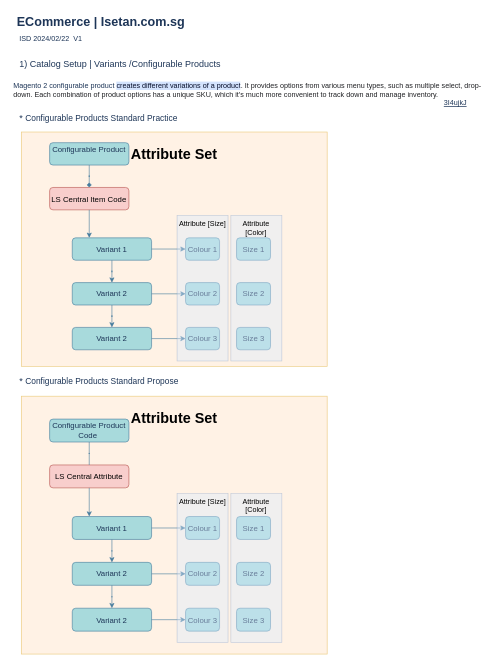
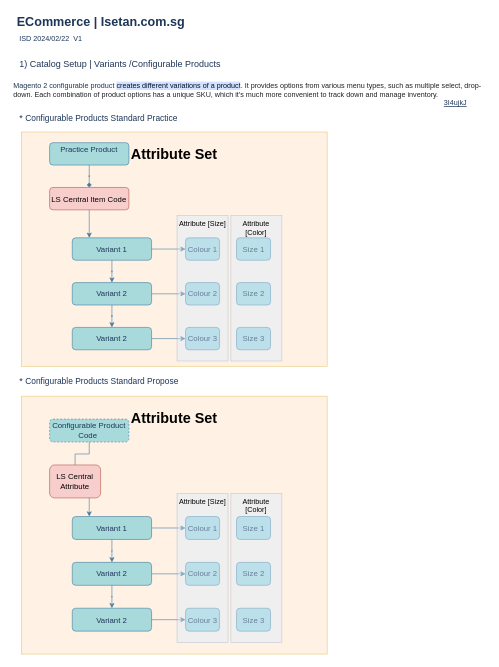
- <mxCell id="11" value="Configurable Product&lt;div&gt;&lt;br/&gt;&lt;/div&gt;" style="rounded=1;whiteSpace=wrap;html=1;labelBackgroundColor=none;fillColor=#A8DADC;fontColor=#1D3557;fontSize=13;strokeColor=#457B9D;" vertex="1" parent="9"><mxGeometry x="47.222" y="37.333" width="132.222" height="37.333" as="geometry" /></mxCell>
+ <mxCell id="11" value="Practice Product&lt;div&gt;&lt;br/&gt;&lt;/div&gt;" style="rounded=1;whiteSpace=wrap;html=1;labelBackgroundColor=none;fillColor=#A8DADC;fontColor=#1D3557;fontSize=13;strokeColor=#457B9D;" vertex="1" parent="9"><mxGeometry x="47.222" y="37.333" width="132.222" height="37.333" as="geometry" /></mxCell>
- <mxCell id="33" value="Configurable Product&lt;br&gt;Code&amp;nbsp;" style="rounded=1;whiteSpace=wrap;html=1;labelBackgroundColor=none;fillColor=#A8DADC;fontColor=#1D3557;fontSize=13;strokeColor=#457B9D;" vertex="1" parent="31"><mxGeometry x="47.222" y="38.222" width="132.222" height="38.222" as="geometry" /></mxCell>
+ <mxCell id="33" value="Configurable Product&lt;br&gt;Code&amp;nbsp;" style="rounded=1;whiteSpace=wrap;html=1;labelBackgroundColor=none;fillColor=#A8DADC;fontColor=#1D3557;fontSize=13;strokeColor=#457B9D;dashed=1;" vertex="1" parent="31"><mxGeometry x="47.222" y="38.222" width="132.222" height="38.222" as="geometry" /></mxCell>
- <mxCell id="34" value="LS Central Attribute" style="rounded=1;whiteSpace=wrap;html=1;labelBackgroundColor=none;fillColor=#f8cecc;fontSize=13;strokeColor=#b85450;" vertex="1" parent="31"><mxGeometry x="47.222" y="114.667" width="132.222" height="38.222" as="geometry" /></mxCell>
+ <mxCell id="34" value="LS Central Attribute" style="rounded=1;whiteSpace=wrap;html=1;labelBackgroundColor=none;fillColor=#f8cecc;fontSize=13;strokeColor=#b85450;" vertex="1" parent="31"><mxGeometry x="47.222" y="114.667" width="85" height="55" as="geometry" /></mxCell>
